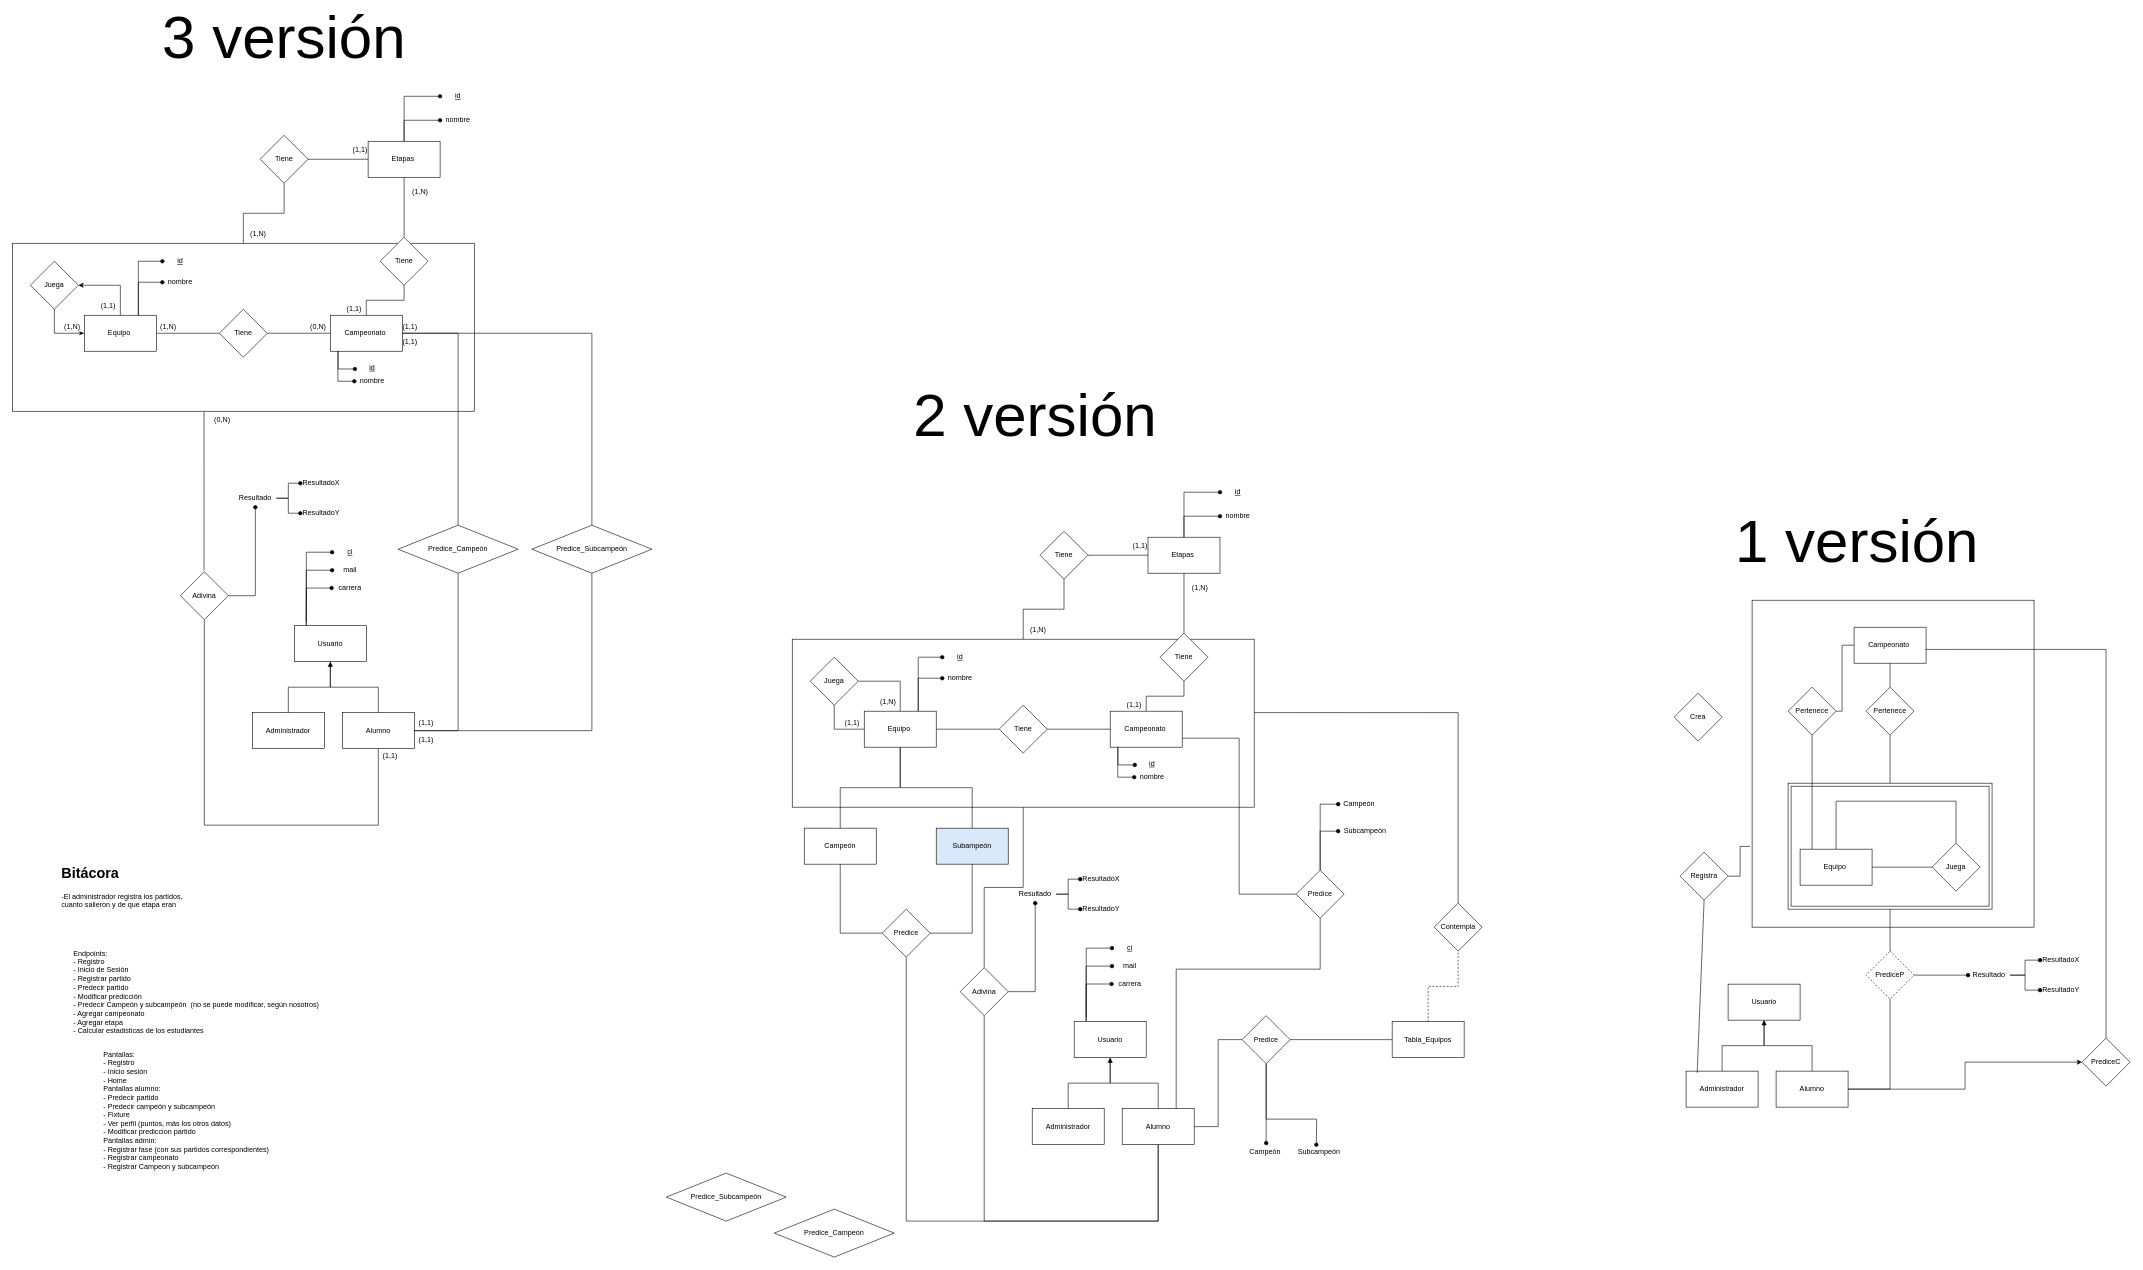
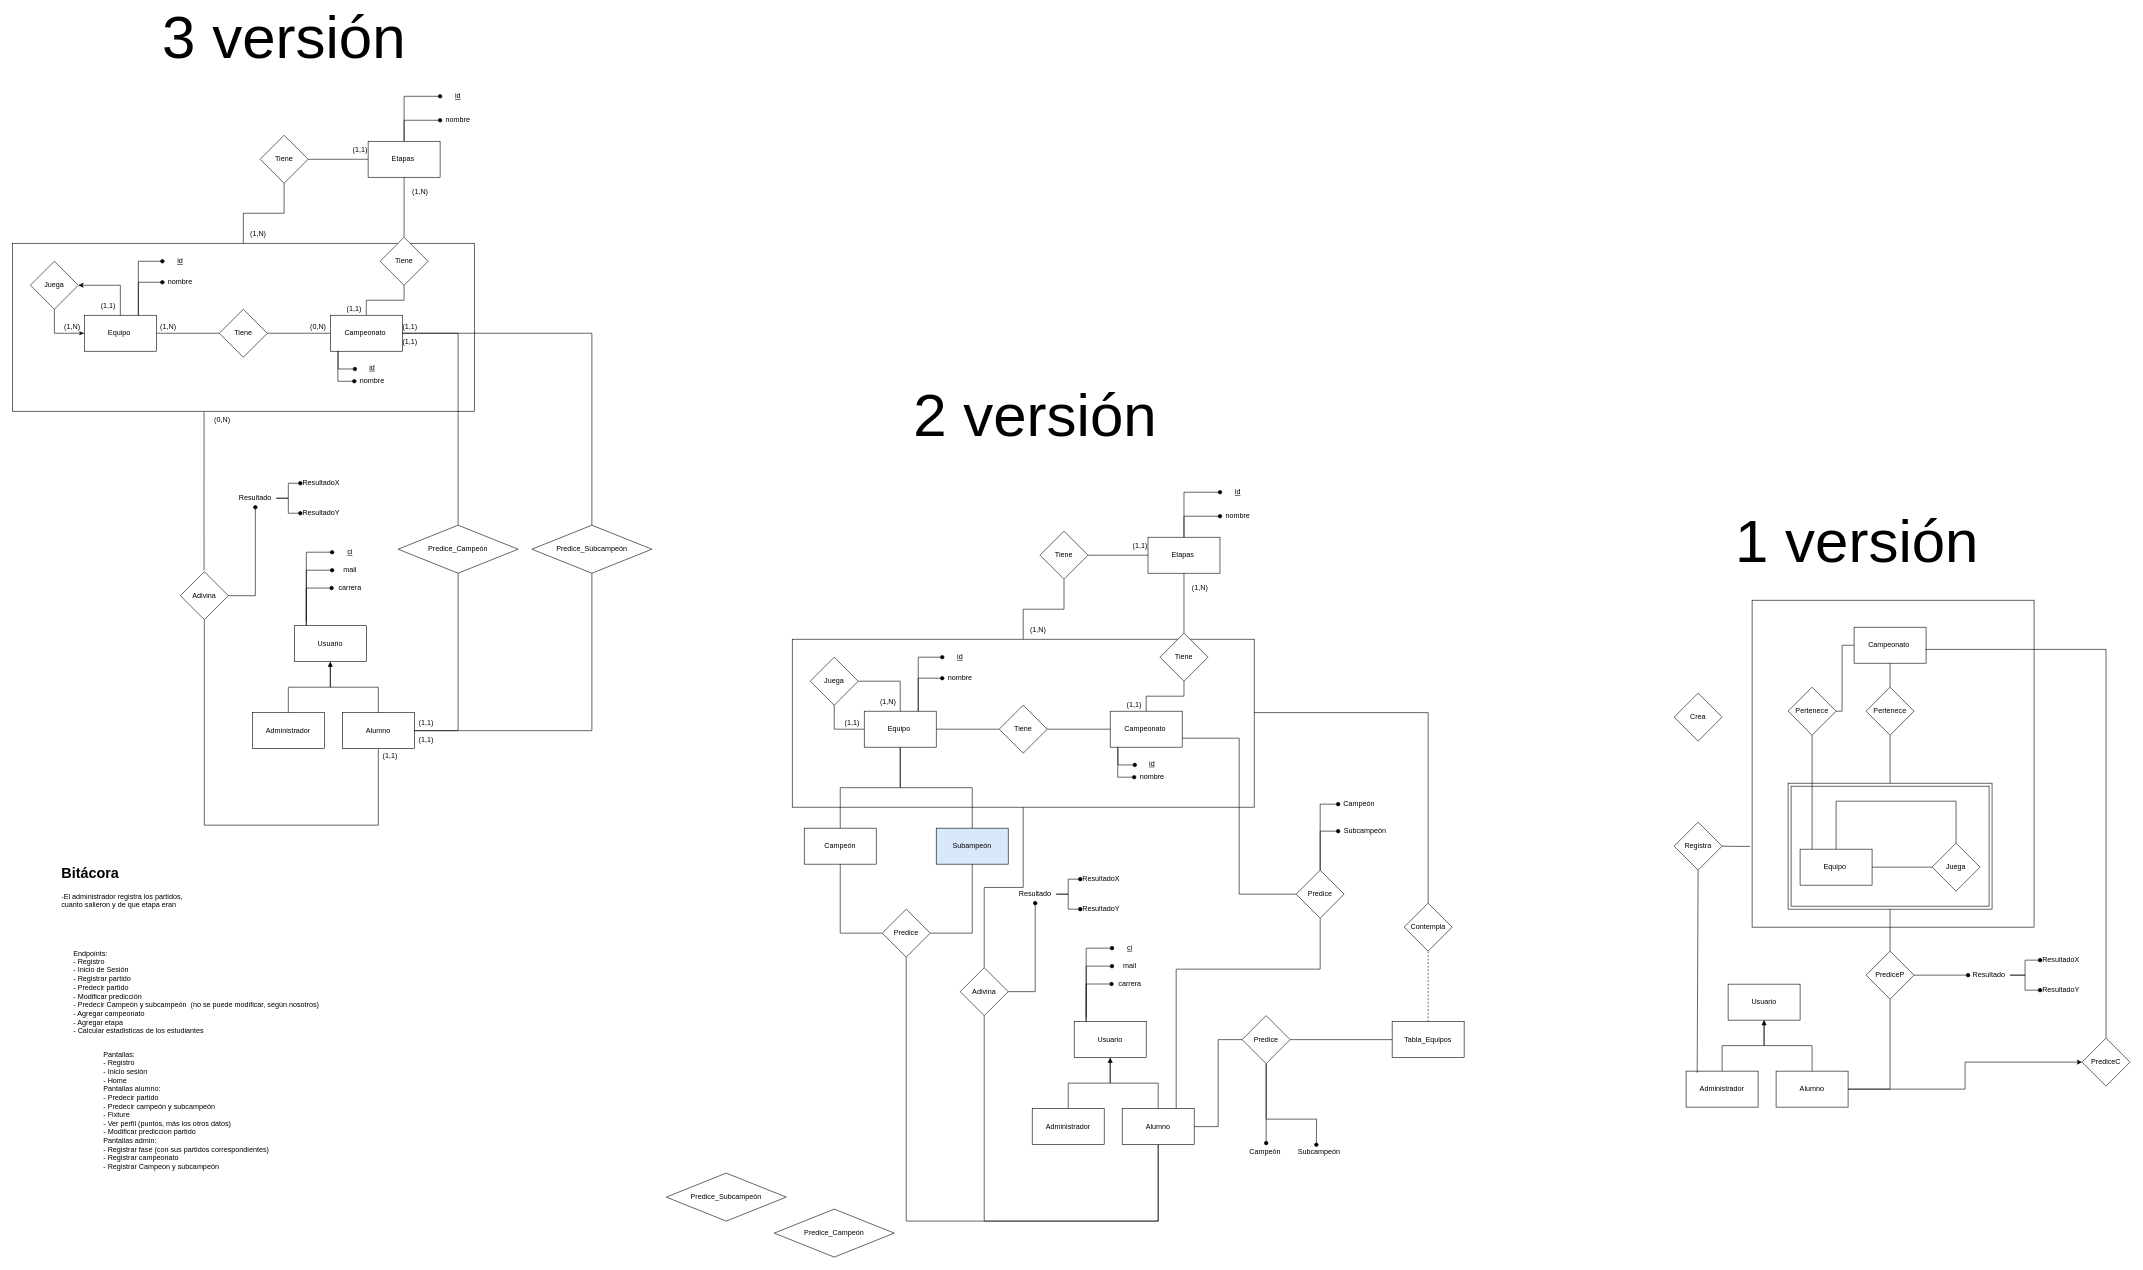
- <mxCell id="29" value="Registra" style="rhombus;whiteSpace=wrap;html=1;" parent="1" vertex="1"><mxGeometry x="2800" y="1395" width="80" height="80" as="geometry" /></mxCell>
+ <mxCell id="29" value="Registra" style="rhombus;whiteSpace=wrap;html=1;" parent="1" vertex="1"><mxGeometry x="2790" y="1345" width="80" height="80" as="geometry" /></mxCell>
- <mxCell id="65" value="Contempla" style="rhombus;whiteSpace=wrap;html=1;rounded=0;" parent="1" vertex="1"><mxGeometry x="2390" y="1480" width="80" height="80" as="geometry" /></mxCell>
+ <mxCell id="65" value="Contempla" style="rhombus;whiteSpace=wrap;html=1;rounded=0;" parent="1" vertex="1"><mxGeometry x="2340" y="1480" width="80" height="80" as="geometry" /></mxCell>
- <mxCell id="16" value="PrediceP" style="rhombus;whiteSpace=wrap;html=1;rounded=0;dashed=1;" parent="1" vertex="1"><mxGeometry x="3110" y="1560" width="80" height="80" as="geometry" /></mxCell>
+ <mxCell id="16" value="PrediceP" style="rhombus;whiteSpace=wrap;html=1;rounded=0;" parent="1" vertex="1"><mxGeometry x="3110" y="1560" width="80" height="80" as="geometry" /></mxCell>
